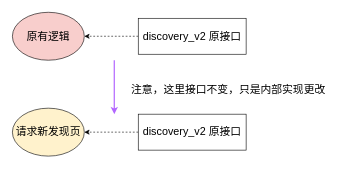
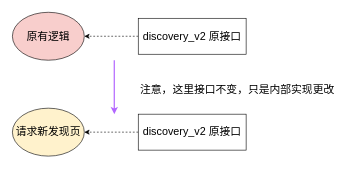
- <mxCell id="9" value="注意，这里接口不变，只是内部实现更改" style="text;html=1;align=center;verticalAlign=middle;resizable=0;points=[];autosize=1;strokeColor=none;fillColor=none;fontSize=18;" vertex="1" parent="1"><mxGeometry x="205" y="130" width="350" height="40" as="geometry" /></mxCell>
+ <mxCell id="9" value="注意，这里接口不变，只是内部实现更改" style="text;html=1;align=center;verticalAlign=middle;resizable=0;points=[];autosize=1;strokeColor=none;fillColor=none;fontSize=18;" vertex="1" parent="1"><mxGeometry x="220" y="130" width="350" height="40" as="geometry" /></mxCell>
